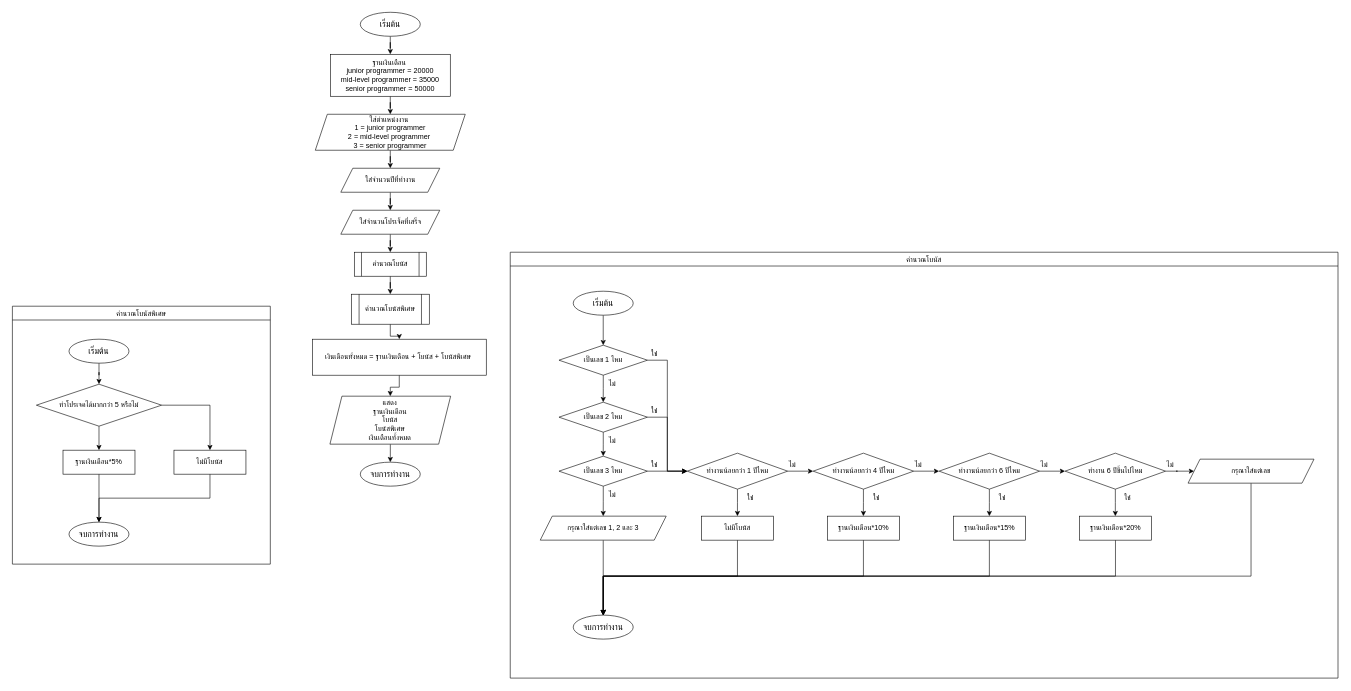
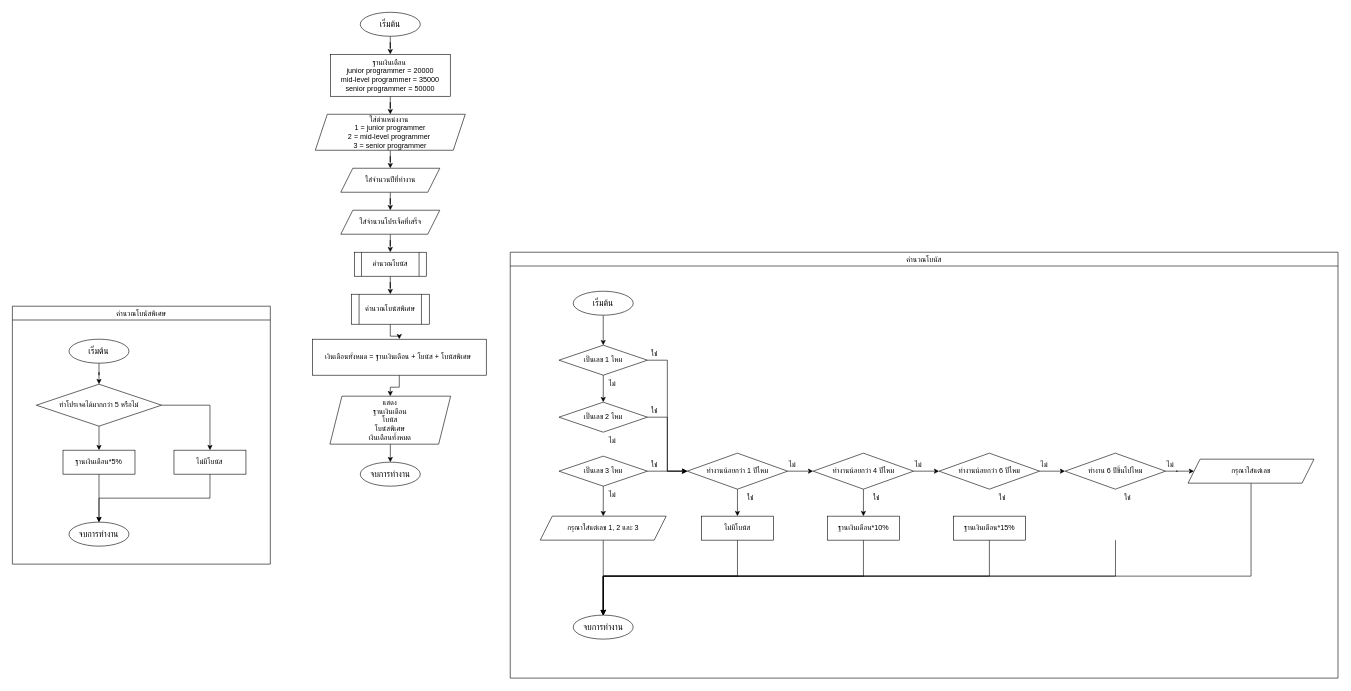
- <mxCell id="22" style="edgeStyle=orthogonalEdgeStyle;rounded=0;orthogonalLoop=1;jettySize=auto;html=1;entryX=0.5;entryY=0;entryDx=0;entryDy=0;" edge="1" parent="4" source="24" target="27"><mxGeometry relative="1" as="geometry" /></mxCell>
- <mxCell id="20" style="edgeStyle=orthogonalEdgeStyle;rounded=0;orthogonalLoop=1;jettySize=auto;html=1;entryX=0.5;entryY=0;entryDx=0;entryDy=0;" edge="1" parent="4" source="21" target="37"><mxGeometry relative="1" as="geometry" /></mxCell>
- <mxCell id="11" style="edgeStyle=orthogonalEdgeStyle;rounded=0;orthogonalLoop=1;jettySize=auto;html=1;entryX=0.5;entryY=0;entryDx=0;entryDy=0;" edge="1" parent="4" source="12" target="54"><mxGeometry relative="1" as="geometry" /></mxCell>
- <mxCell id="54" value="ฐานเงินเดือน*20%" style="rounded=0;whiteSpace=wrap;html=1;" vertex="1" parent="4"><mxGeometry x="948.75" y="440" width="120" height="40" as="geometry" /></mxCell>
